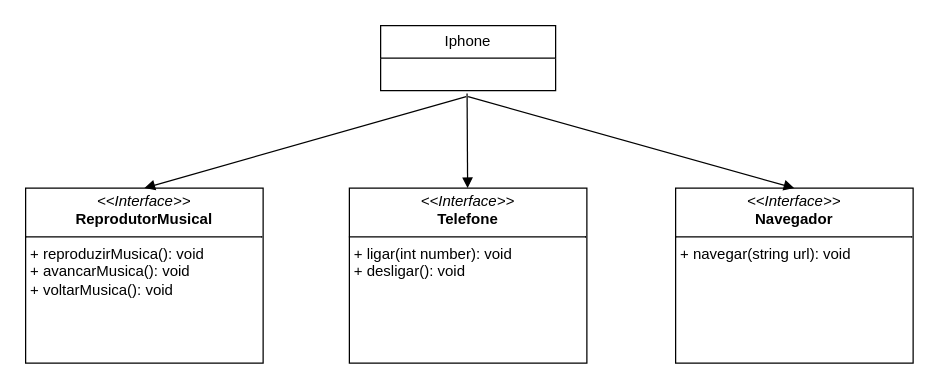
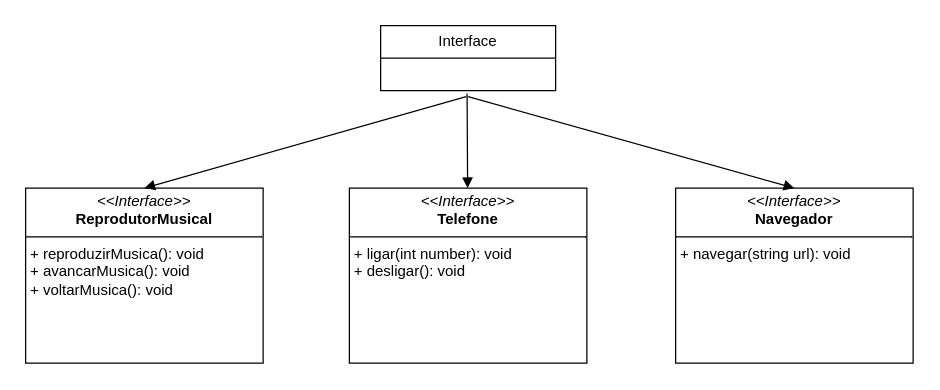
- <mxCell id="5" value="Iphone" style="swimlane;fontStyle=0;childLayout=stackLayout;horizontal=1;startSize=26;fillColor=none;horizontalStack=0;resizeParent=1;resizeParentMax=0;resizeLast=0;collapsible=1;marginBottom=0;whiteSpace=wrap;html=1;" vertex="1" parent="1"><mxGeometry x="304" y="20" width="140" height="52" as="geometry" /></mxCell>
+ <mxCell id="5" value="Interface" style="swimlane;fontStyle=0;childLayout=stackLayout;horizontal=1;startSize=26;fillColor=none;horizontalStack=0;resizeParent=1;resizeParentMax=0;resizeLast=0;collapsible=1;marginBottom=0;whiteSpace=wrap;html=1;" vertex="1" parent="1"><mxGeometry x="304" y="20" width="140" height="52" as="geometry" /></mxCell>
